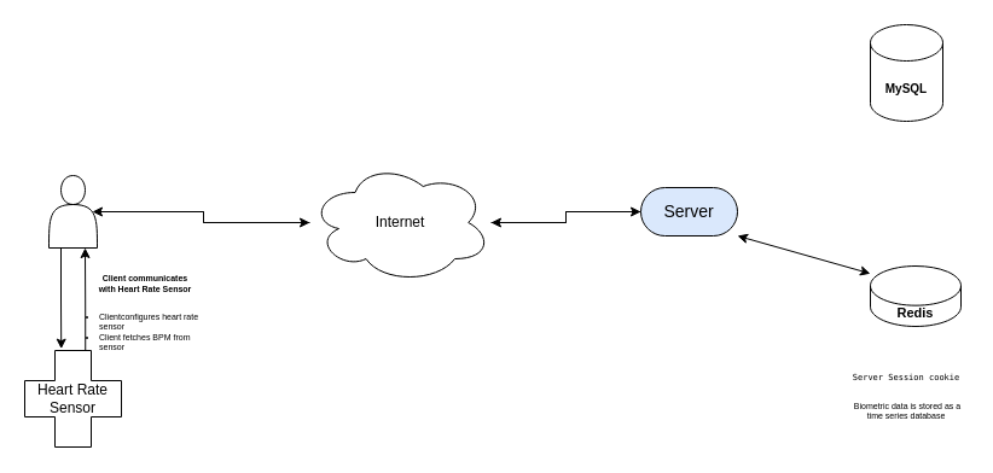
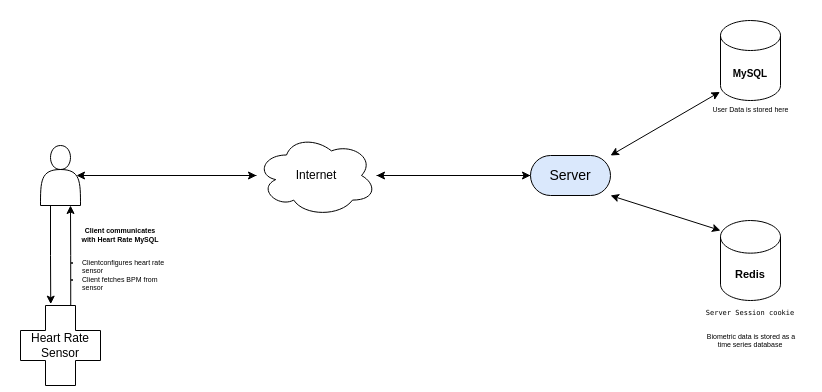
+ <mxCell id="16" value="User Data is stored here" style="endArrow=classic;startArrow=classic;html=1;fontSize=7;exitX=1;exitY=0;exitDx=0;exitDy=0;entryX=-0.01;entryY=0.893;entryDx=0;entryDy=0;entryPerimeter=0;" edge="1" parent="1" source="13" target="14"><mxGeometry x="1" y="-36" width="50" height="50" relative="1" as="geometry"><mxPoint x="590" y="140" as="sourcePoint" /><mxPoint x="710" y="100" as="targetPoint" /><mxPoint x="12" y="-12" as="offset" /></mxGeometry></mxCell>
- <mxCell id="9" value="Internet" style="ellipse;shape=cloud;whiteSpace=wrap;html=1;" vertex="1" parent="1"><mxGeometry x="256" y="134" width="150" height="100" as="geometry" /></mxCell>
+ <mxCell id="9" value="Internet" style="ellipse;shape=cloud;whiteSpace=wrap;html=1;" vertex="1" parent="1"><mxGeometry x="256" y="134" width="120" height="82" as="geometry" /></mxCell>
- <mxCell id="10" value="Client communicates with Heart Rate Sensor " style="text;html=1;strokeColor=none;fillColor=none;align=center;verticalAlign=middle;whiteSpace=wrap;rounded=0;fontSize=7;fontStyle=1" vertex="1" parent="1"><mxGeometry x="80" y="230" width="80" height="10" as="geometry" /></mxCell>
+ <mxCell id="10" value="Client communicates with Heart Rate MySQL " style="text;html=1;strokeColor=none;fillColor=none;align=center;verticalAlign=middle;whiteSpace=wrap;rounded=0;fontSize=7;fontStyle=1" vertex="1" parent="1"><mxGeometry x="80" y="230" width="80" height="10" as="geometry" /></mxCell>
- <mxCell id="15" value="&lt;b&gt;&lt;font style=&quot;font-size: 11px&quot;&gt;Redis&lt;/font&gt;&lt;/b&gt;" style="shape=cylinder3;whiteSpace=wrap;html=1;boundedLbl=1;backgroundOutline=1;size=16.333;fontSize=7;align=center;" vertex="1" parent="1"><mxGeometry x="720" y="220" width="75" height="50" as="geometry" /></mxCell>
+ <mxCell id="15" value="&lt;b&gt;&lt;font style=&quot;font-size: 11px&quot;&gt;Redis&lt;/font&gt;&lt;/b&gt;" style="shape=cylinder3;whiteSpace=wrap;html=1;boundedLbl=1;backgroundOutline=1;size=16.333;fontSize=7;align=center;" vertex="1" parent="1"><mxGeometry x="720" y="220" width="60" height="80" as="geometry" /></mxCell>
- <mxCell id="6" value="Heart Rate Sensor" style="shape=cross;whiteSpace=wrap;html=1;size=0.375;" vertex="1" parent="1"><mxGeometry y="290" width="80" height="80" as="geometry" x="20" /></mxCell>
+ <mxCell id="6" value="Heart Rate Sensor" style="shape=cross;whiteSpace=wrap;html=1;size=0.375;" vertex="1" parent="1"><mxGeometry x="20" y="305" width="80" height="80" as="geometry" /></mxCell>
